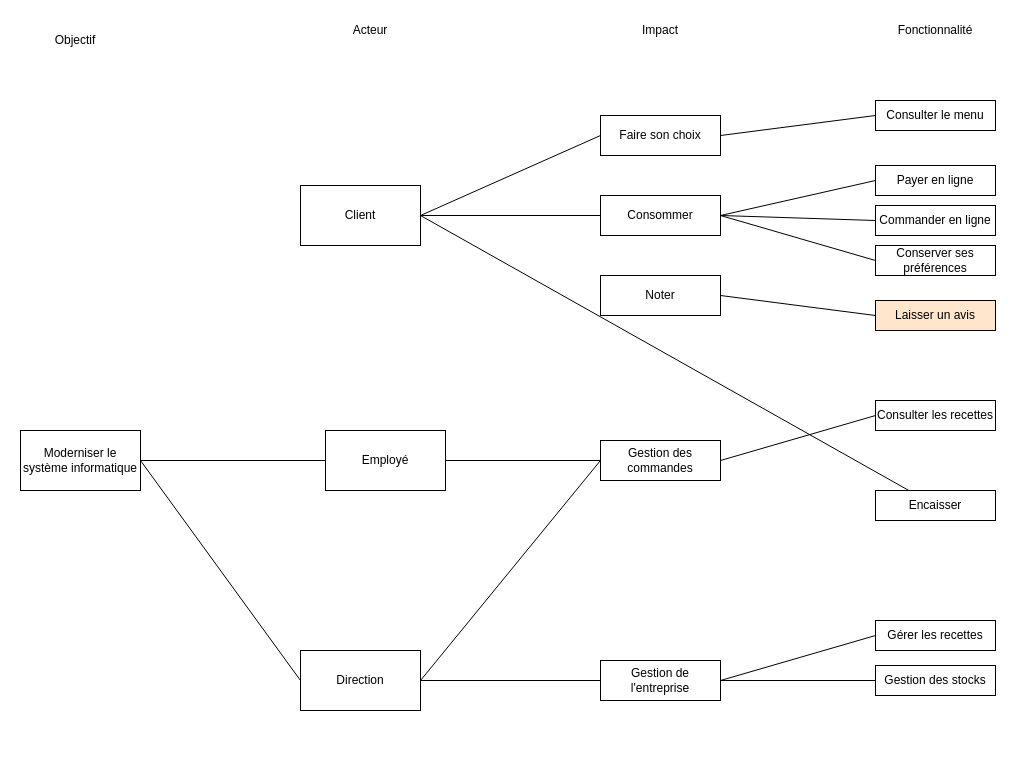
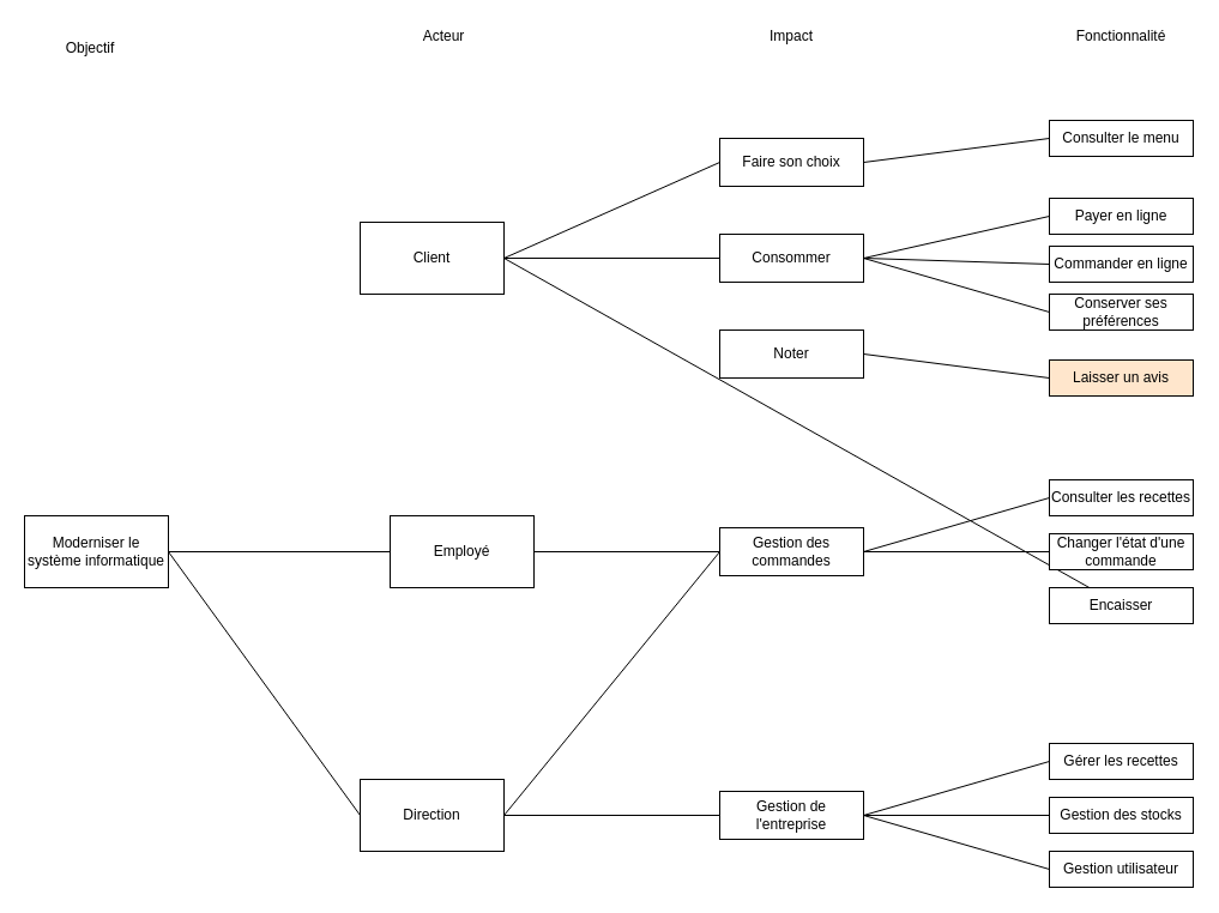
+ <mxCell id="25" style="edgeStyle=none;rounded=0;orthogonalLoop=1;jettySize=auto;html=1;exitX=1;exitY=0.5;exitDx=0;exitDy=0;entryX=0;entryY=0.5;entryDx=0;entryDy=0;endArrow=none;endFill=0;" edge="1" parent="1" source="26" target="34"><mxGeometry relative="1" as="geometry" /></mxCell>
+ <mxCell id="34" value="Changer l'état d'une commande" style="rounded=0;whiteSpace=wrap;html=1;" parent="1" vertex="1"><mxGeometry x="875" y="445" width="120" height="30" as="geometry" /></mxCell>
+ <mxCell id="29" style="edgeStyle=none;rounded=0;orthogonalLoop=1;jettySize=auto;html=1;exitX=1;exitY=0.5;exitDx=0;exitDy=0;entryX=0;entryY=0.5;entryDx=0;entryDy=0;endArrow=none;endFill=0;" edge="1" parent="1" source="30" target="33"><mxGeometry relative="1" as="geometry" /></mxCell>
+ <mxCell id="33" value="Gestion utilisateur" style="rounded=0;whiteSpace=wrap;html=1;" parent="1" vertex="1"><mxGeometry x="875" y="710" width="120" height="30" as="geometry" /></mxCell>
